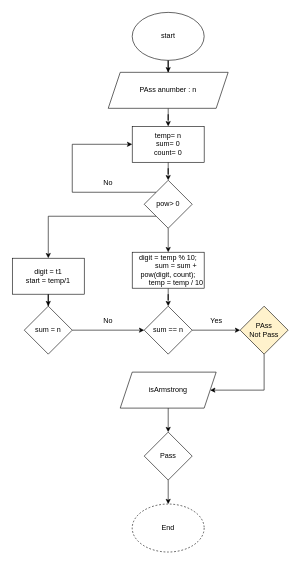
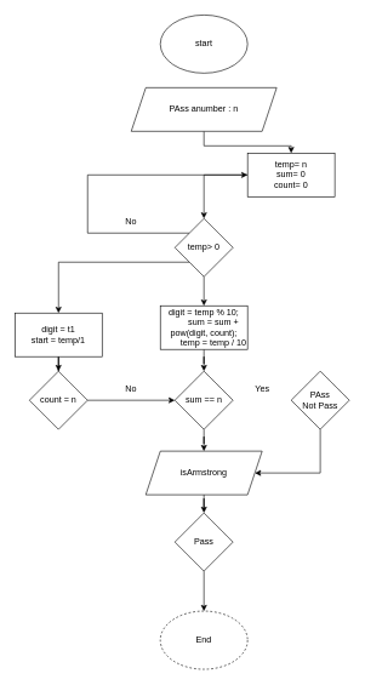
- <mxCell id="2" value="" style="edgeStyle=orthogonalEdgeStyle;rounded=0;orthogonalLoop=1;jettySize=auto;html=1;" edge="1" parent="1" source="3" target="5"><mxGeometry relative="1" as="geometry" /></mxCell>
- <mxCell id="7" value="temp= n&lt;div&gt;sum= 0&lt;/div&gt;&lt;div&gt;count= 0&lt;/div&gt;" style="whiteSpace=wrap;html=1;" vertex="1" parent="1"><mxGeometry x="220" y="210" width="120" height="60" as="geometry" /></mxCell>
+ <mxCell id="7" value="temp= n&lt;div&gt;sum= 0&lt;/div&gt;&lt;div&gt;count= 0&lt;/div&gt;" style="whiteSpace=wrap;html=1;" vertex="1" parent="1"><mxGeometry x="340" y="210" width="120" height="60" as="geometry" /></mxCell>
- <mxCell id="11" value="pow&amp;gt; 0" style="rhombus;whiteSpace=wrap;html=1;align=center;" vertex="1" parent="1"><mxGeometry x="240" y="300" width="80" height="80" as="geometry" /></mxCell>
+ <mxCell id="11" value="temp&amp;gt; 0" style="rhombus;whiteSpace=wrap;html=1;align=center;" vertex="1" parent="1"><mxGeometry x="240" y="300" width="80" height="80" as="geometry" /></mxCell>
- <mxCell id="17" value="sum = n" style="rhombus;whiteSpace=wrap;html=1;rounded=0;" vertex="1" parent="1"><mxGeometry x="40" y="510" width="80" height="80" as="geometry" /></mxCell>
+ <mxCell id="17" value="count = n" style="rhombus;whiteSpace=wrap;html=1;rounded=0;" vertex="1" parent="1"><mxGeometry x="40" y="510" width="80" height="80" as="geometry" /></mxCell>
- <mxCell id="18" value="" style="edgeStyle=orthogonalEdgeStyle;rounded=0;orthogonalLoop=1;jettySize=auto;html=1;" edge="1" parent="1" source="20" target="22"><mxGeometry relative="1" as="geometry" /></mxCell>
- <mxCell id="22" value="PAss&lt;div&gt;Not Pass&lt;/div&gt;" style="rhombus;whiteSpace=wrap;html=1;fillColor=#fff2cc;" vertex="1" parent="1"><mxGeometry x="400" y="510" width="80" height="80" as="geometry" /></mxCell>
+ <mxCell id="22" value="PAss&lt;div&gt;Not Pass&lt;/div&gt;" style="rhombus;whiteSpace=wrap;html=1;" vertex="1" parent="1"><mxGeometry x="400" y="510" width="80" height="80" as="geometry" /></mxCell>
+ <mxCell id="19" value="" style="edgeStyle=orthogonalEdgeStyle;rounded=0;orthogonalLoop=1;jettySize=auto;html=1;" edge="1" parent="1" source="20" target="24"><mxGeometry relative="1" as="geometry" /></mxCell>
- <mxCell id="26" value="Pass" style="rhombus;whiteSpace=wrap;html=1;" vertex="1" parent="1"><mxGeometry x="240" y="720" width="80" height="80" as="geometry" /></mxCell>
+ <mxCell id="26" value="Pass" style="rhombus;whiteSpace=wrap;html=1;" vertex="1" parent="1"><mxGeometry x="240" y="705" width="80" height="80" as="geometry" /></mxCell>
